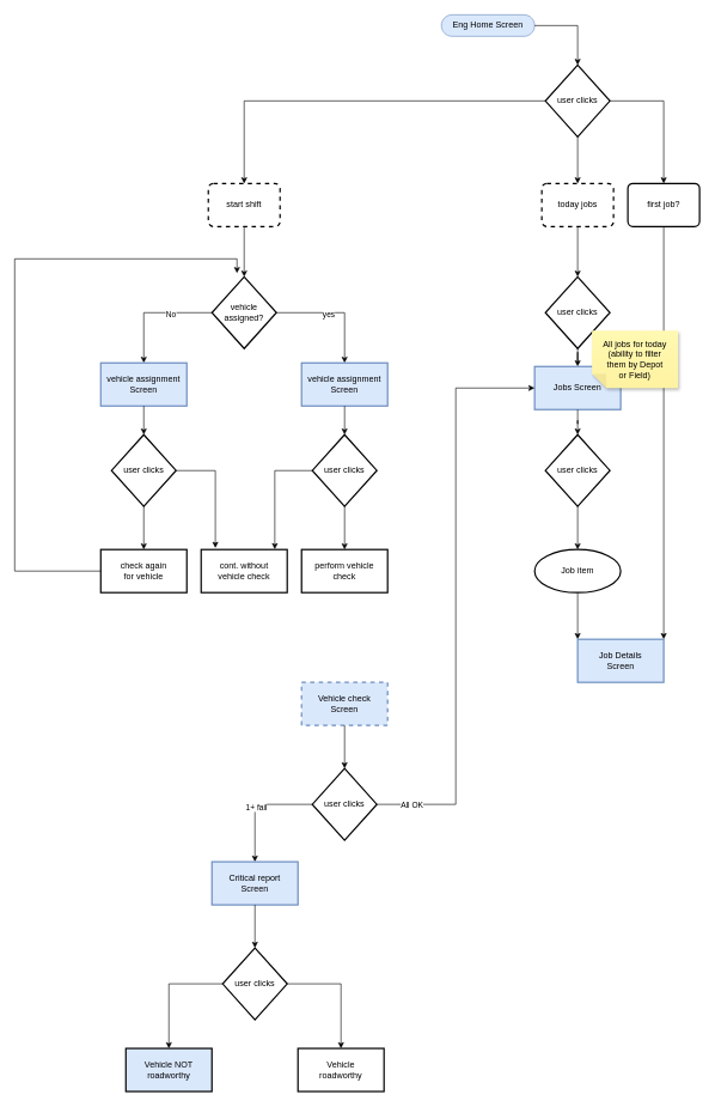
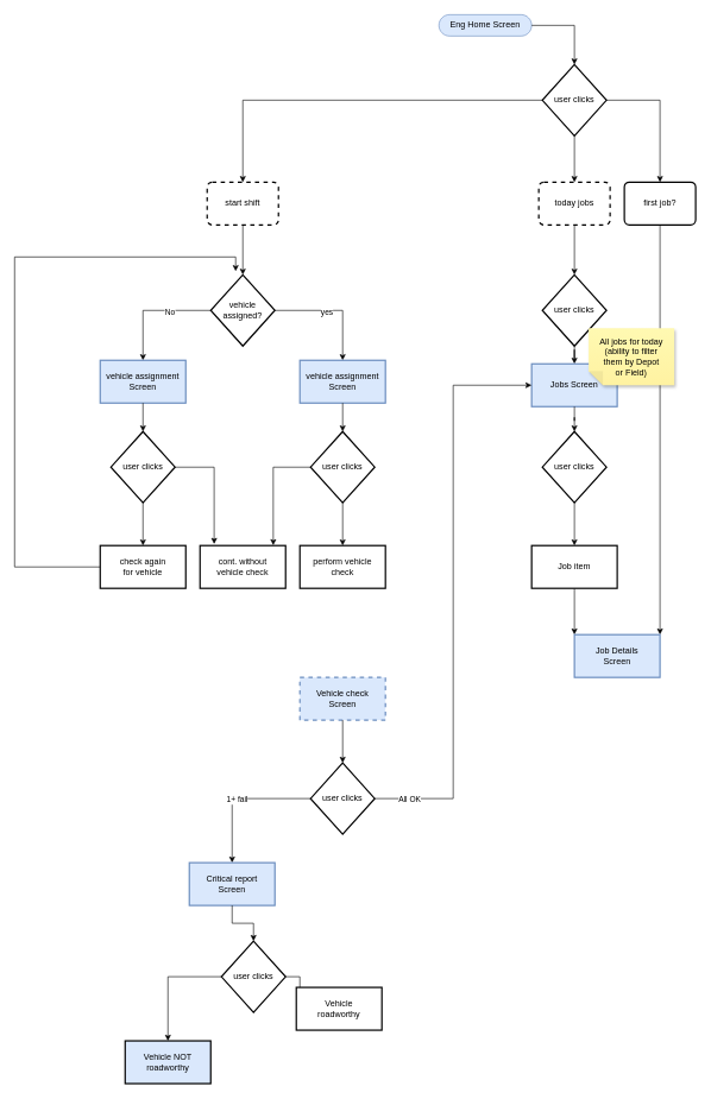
- <mxCell id="41" value="Job item" style="ellipse;whiteSpace=wrap;html=1;strokeWidth=2;" parent="1" vertex="1"><mxGeometry x="745" y="765" width="120" height="60" as="geometry" /></mxCell>
+ <mxCell id="41" value="Job item" style="whiteSpace=wrap;html=1;strokeWidth=2;" parent="1" vertex="1"><mxGeometry x="745" y="765" width="120" height="60" as="geometry" /></mxCell>
- <mxCell id="50" value="Critical report&lt;br&gt;Screen" style="whiteSpace=wrap;html=1;strokeWidth=2;fillColor=#dae8fc;strokeColor=#6c8ebf;" vertex="1" parent="1"><mxGeometry x="295" y="1200" width="120" height="60" as="geometry" /></mxCell>
+ <mxCell id="50" value="Critical report&lt;br&gt;Screen" style="whiteSpace=wrap;html=1;strokeWidth=2;fillColor=#dae8fc;strokeColor=#6c8ebf;" vertex="1" parent="1"><mxGeometry x="265" y="1210" width="120" height="60" as="geometry" /></mxCell>
- <mxCell id="56" value="Vehicle&lt;br&gt;roadworthy" style="whiteSpace=wrap;html=1;strokeWidth=2;" vertex="1" parent="1"><mxGeometry x="415" y="1460" width="120" height="60" as="geometry" /></mxCell>
+ <mxCell id="56" value="Vehicle&lt;br&gt;roadworthy" style="whiteSpace=wrap;html=1;strokeWidth=2;" vertex="1" parent="1"><mxGeometry x="415" y="1385" width="120" height="60" as="geometry" /></mxCell>
